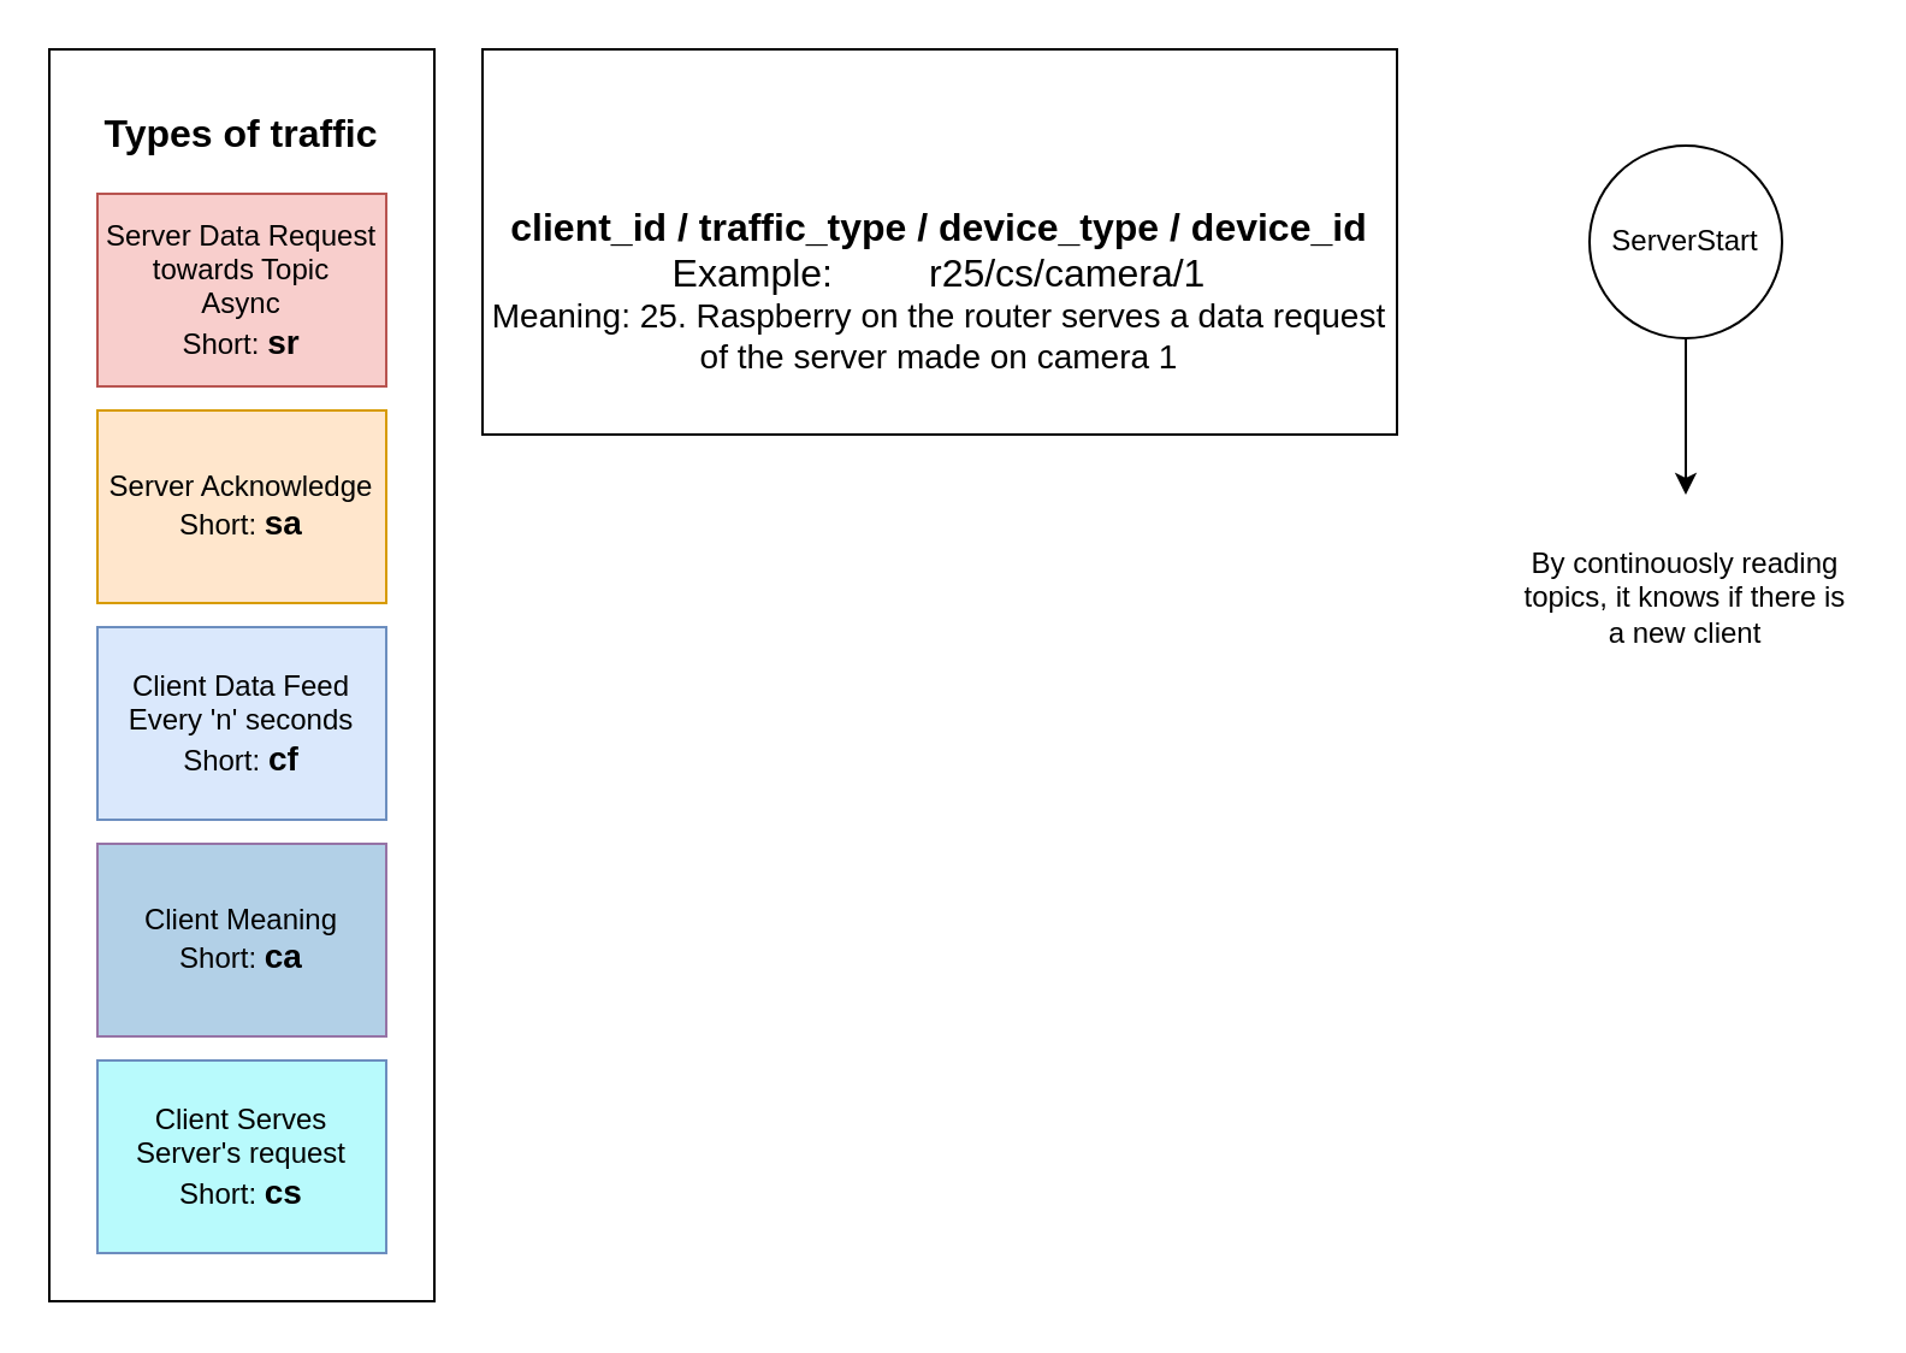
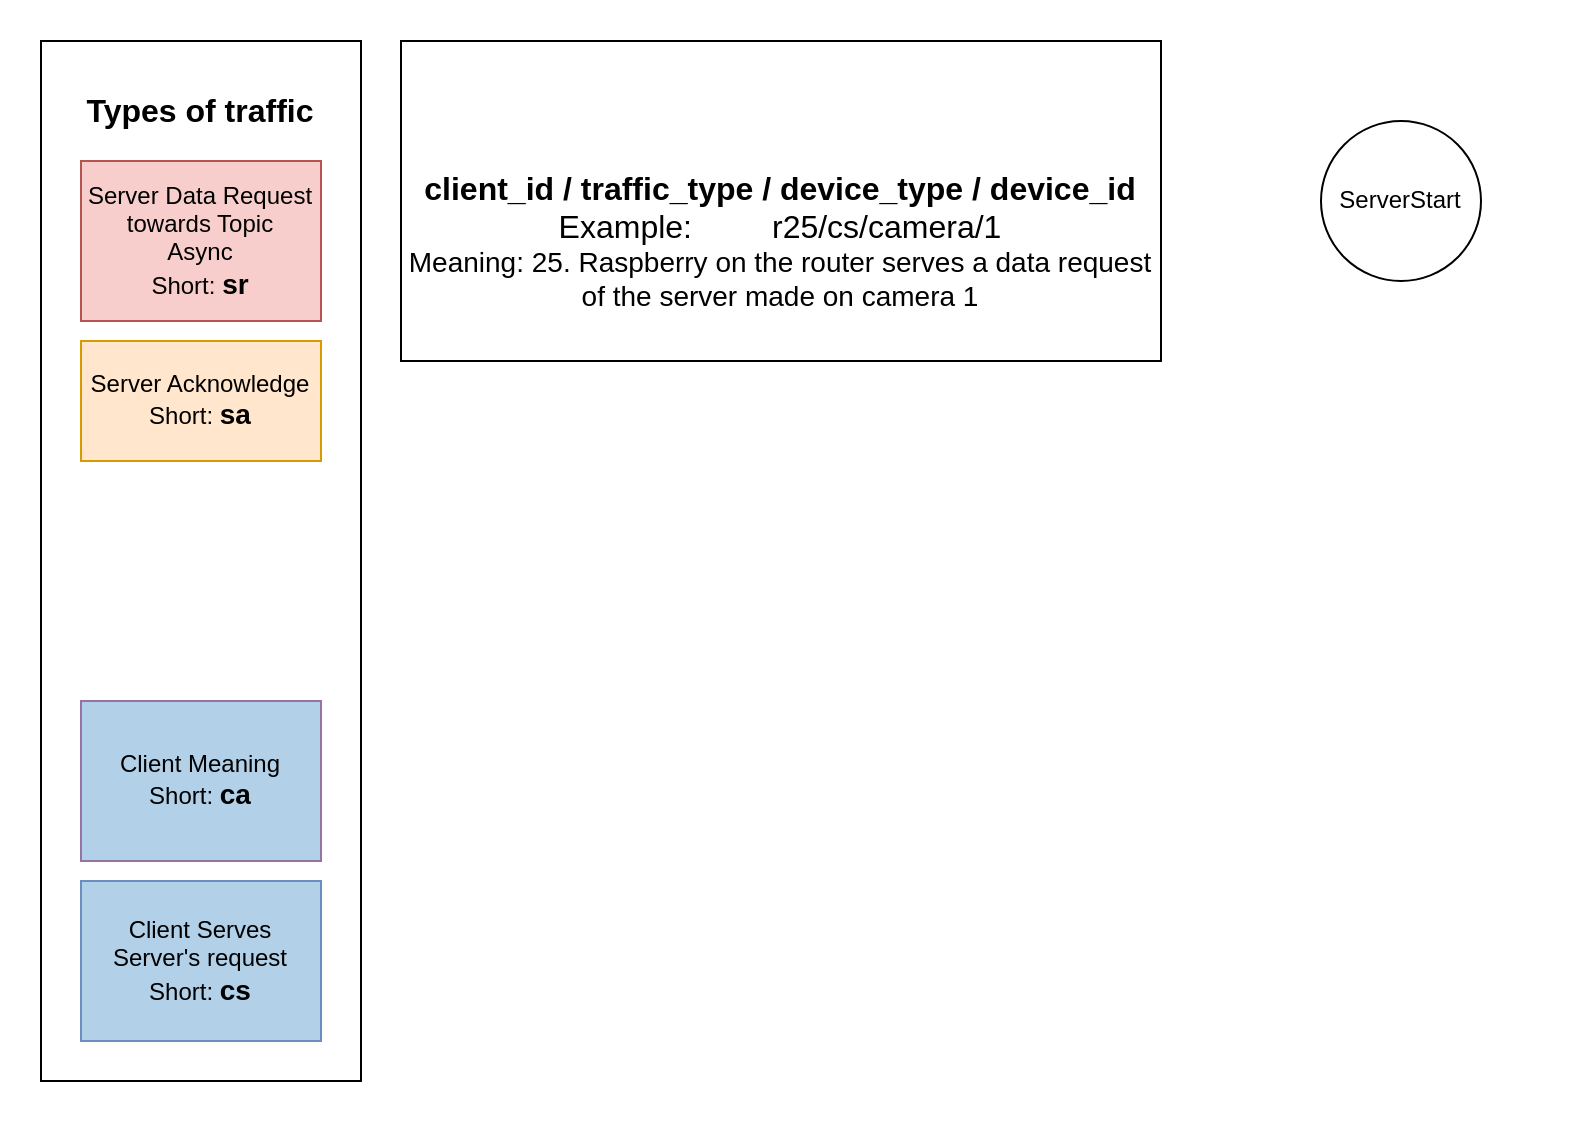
- <mxCell id="9" style="edgeStyle=orthogonalEdgeStyle;rounded=0;orthogonalLoop=1;jettySize=auto;html=1;exitX=0.5;exitY=1;exitDx=0;exitDy=0;entryX=0.5;entryY=0;entryDx=0;entryDy=0;" parent="1" source="10" target="13" edge="1"><mxGeometry relative="1" as="geometry"><mxPoint x="660" y="220" as="targetPoint" /></mxGeometry></mxCell>
- <mxCell id="3" value="Server Acknowledge&lt;br&gt;Short: &lt;b&gt;&lt;font style=&quot;font-size: 14px;&quot;&gt;sa&lt;/font&gt;&lt;/b&gt;" style="rounded=0;whiteSpace=wrap;html=1;fillColor=#ffe6cc;strokeColor=#d79b00;" parent="1" vertex="1"><mxGeometry x="40" y="170" width="120" height="80" as="geometry" /></mxCell>
+ <mxCell id="3" value="Server Acknowledge&lt;br&gt;Short: &lt;b&gt;&lt;font style=&quot;font-size: 14px;&quot;&gt;sa&lt;/font&gt;&lt;/b&gt;" style="rounded=0;whiteSpace=wrap;html=1;fillColor=#ffe6cc;strokeColor=#d79b00;" parent="1" vertex="1"><mxGeometry x="40" y="170" width="120" height="60" as="geometry" /></mxCell>
- <mxCell id="13" value="By continouosly reading topics, it knows if there is a new client" style="text;html=1;strokeColor=none;fillColor=none;align=center;verticalAlign=middle;whiteSpace=wrap;rounded=0;" parent="1" vertex="1"><mxGeometry x="630" y="205" width="140" height="85" as="geometry" /></mxCell>
- <mxCell id="6" value="Client Data Feed&lt;br&gt;Every 'n' seconds&lt;br&gt;Short: &lt;b&gt;&lt;font style=&quot;font-size: 14px;&quot;&gt;cf&lt;/font&gt;&lt;/b&gt;" style="rounded=0;whiteSpace=wrap;html=1;fillColor=#dae8fc;strokeColor=#6c8ebf;" parent="1" vertex="1"><mxGeometry x="40" y="260" width="120" height="80" as="geometry" /></mxCell>
- <mxCell id="5" value="Client Serves Server's request&lt;br&gt;Short: &lt;b&gt;&lt;font style=&quot;font-size: 14px;&quot;&gt;cs&lt;/font&gt;&lt;/b&gt;" style="rounded=0;whiteSpace=wrap;html=1;fillColor=#B8FAFC;strokeColor=#6c8ebf;" parent="1" vertex="1"><mxGeometry x="40" y="440" width="120" height="80" as="geometry" /></mxCell>
+ <mxCell id="5" value="Client Serves Server's request&lt;br&gt;Short: &lt;b&gt;&lt;font style=&quot;font-size: 14px;&quot;&gt;cs&lt;/font&gt;&lt;/b&gt;" style="rounded=0;whiteSpace=wrap;html=1;fillColor=#b2d0e7;strokeColor=#6c8ebf;" parent="1" vertex="1"><mxGeometry x="40" y="440" width="120" height="80" as="geometry" /></mxCell>
